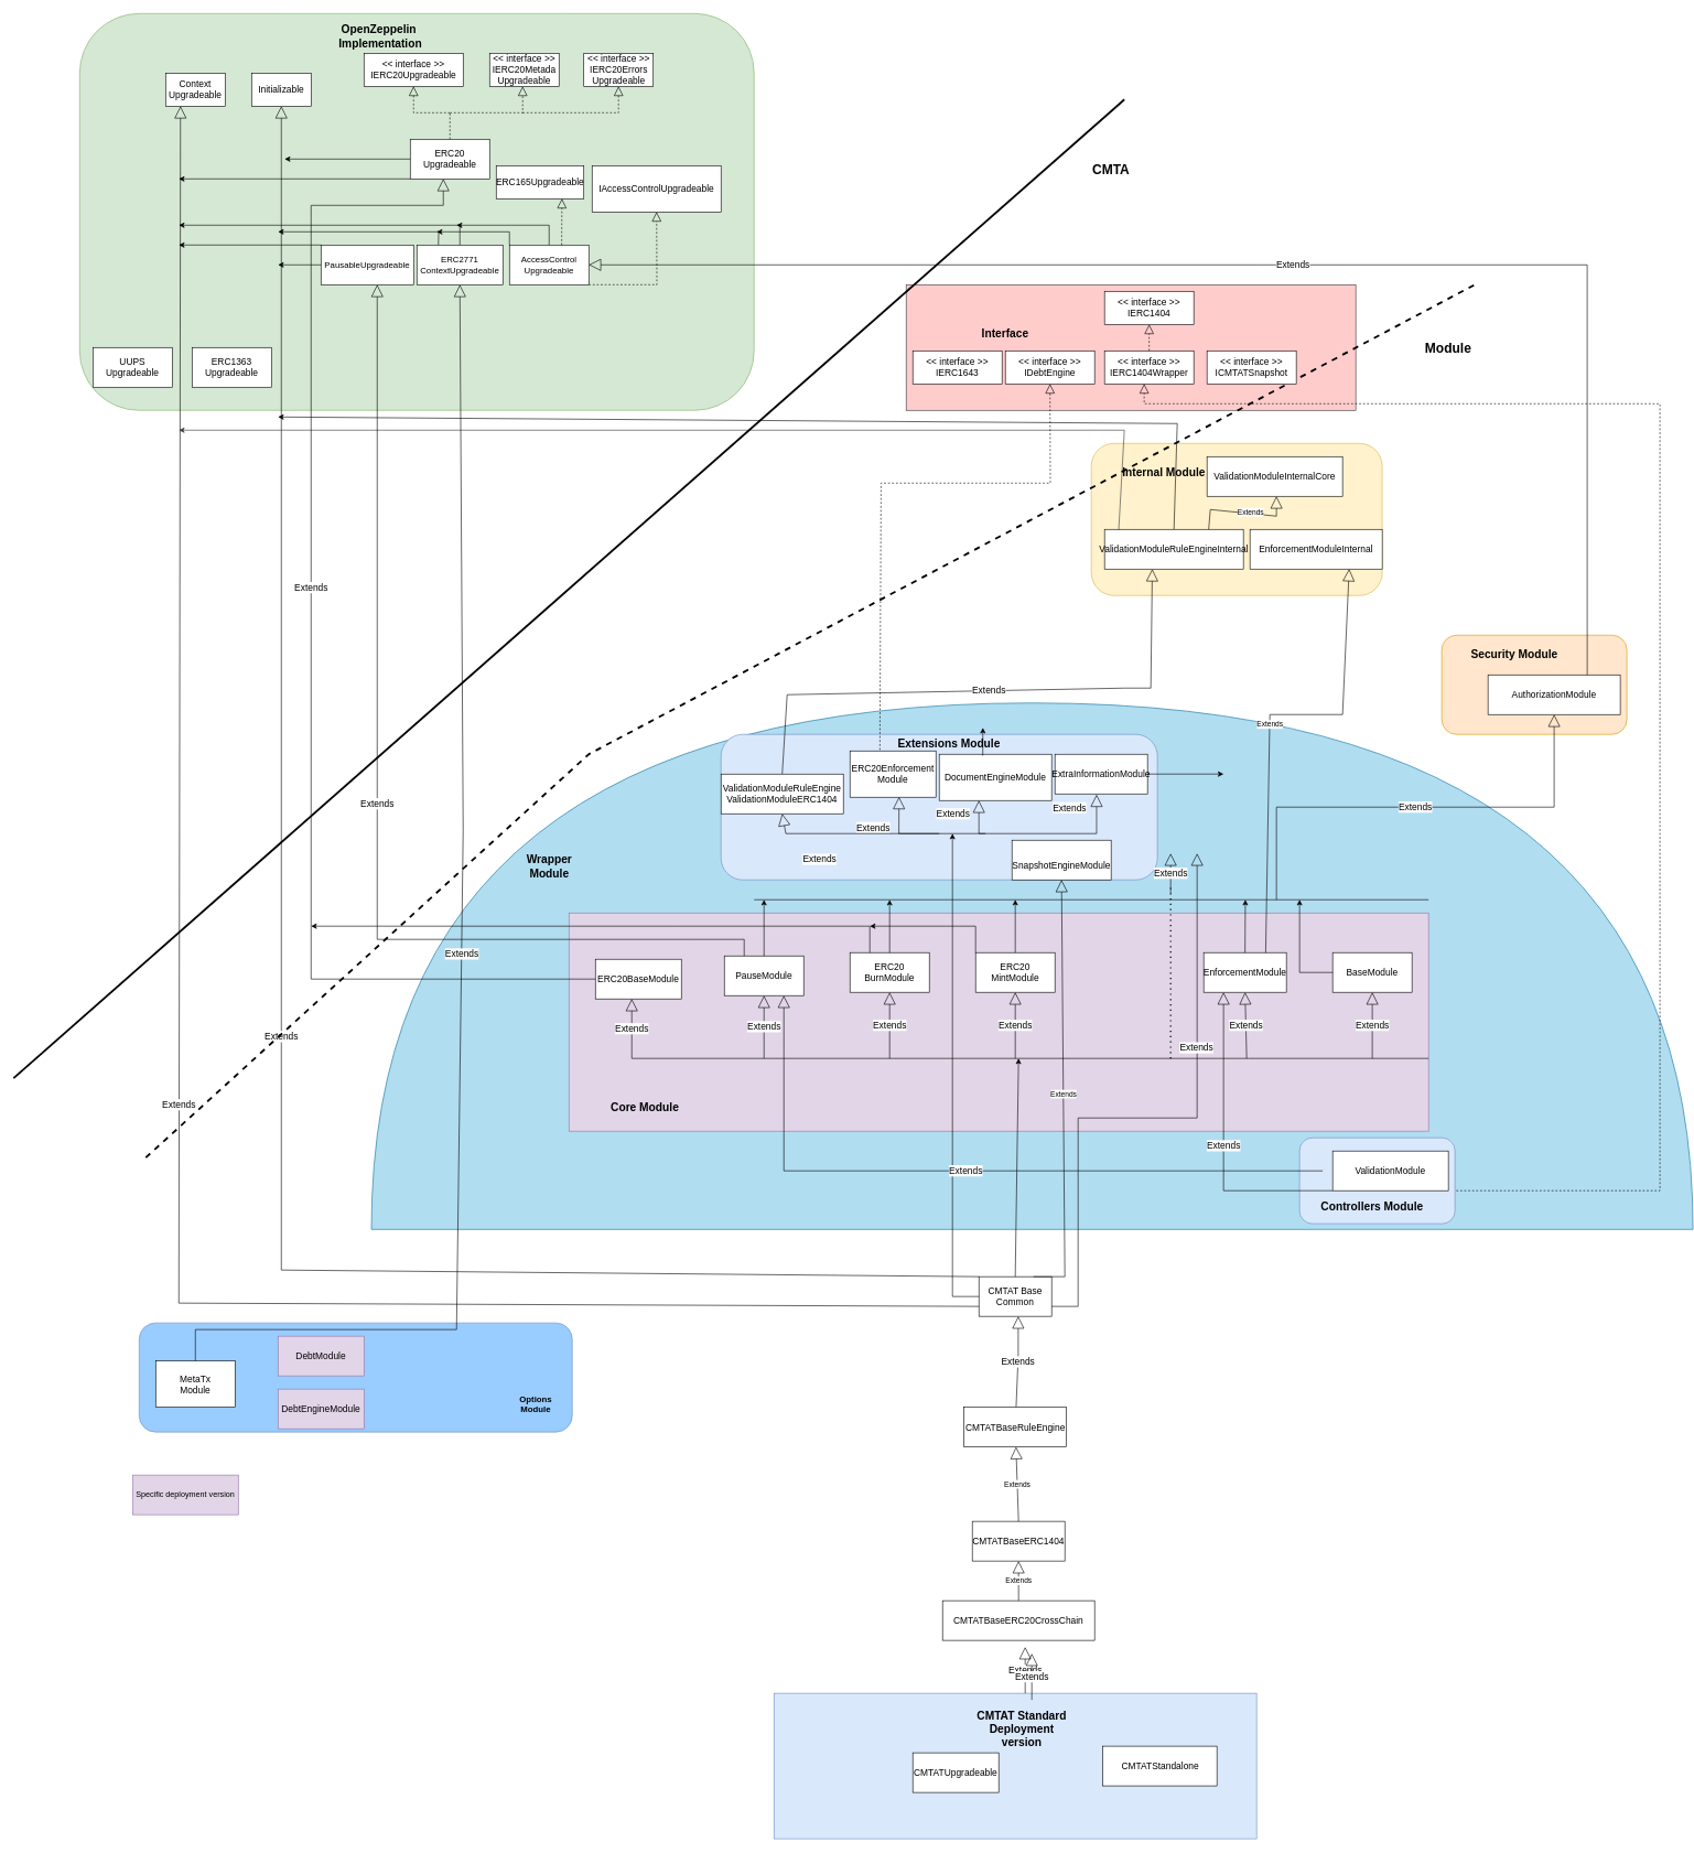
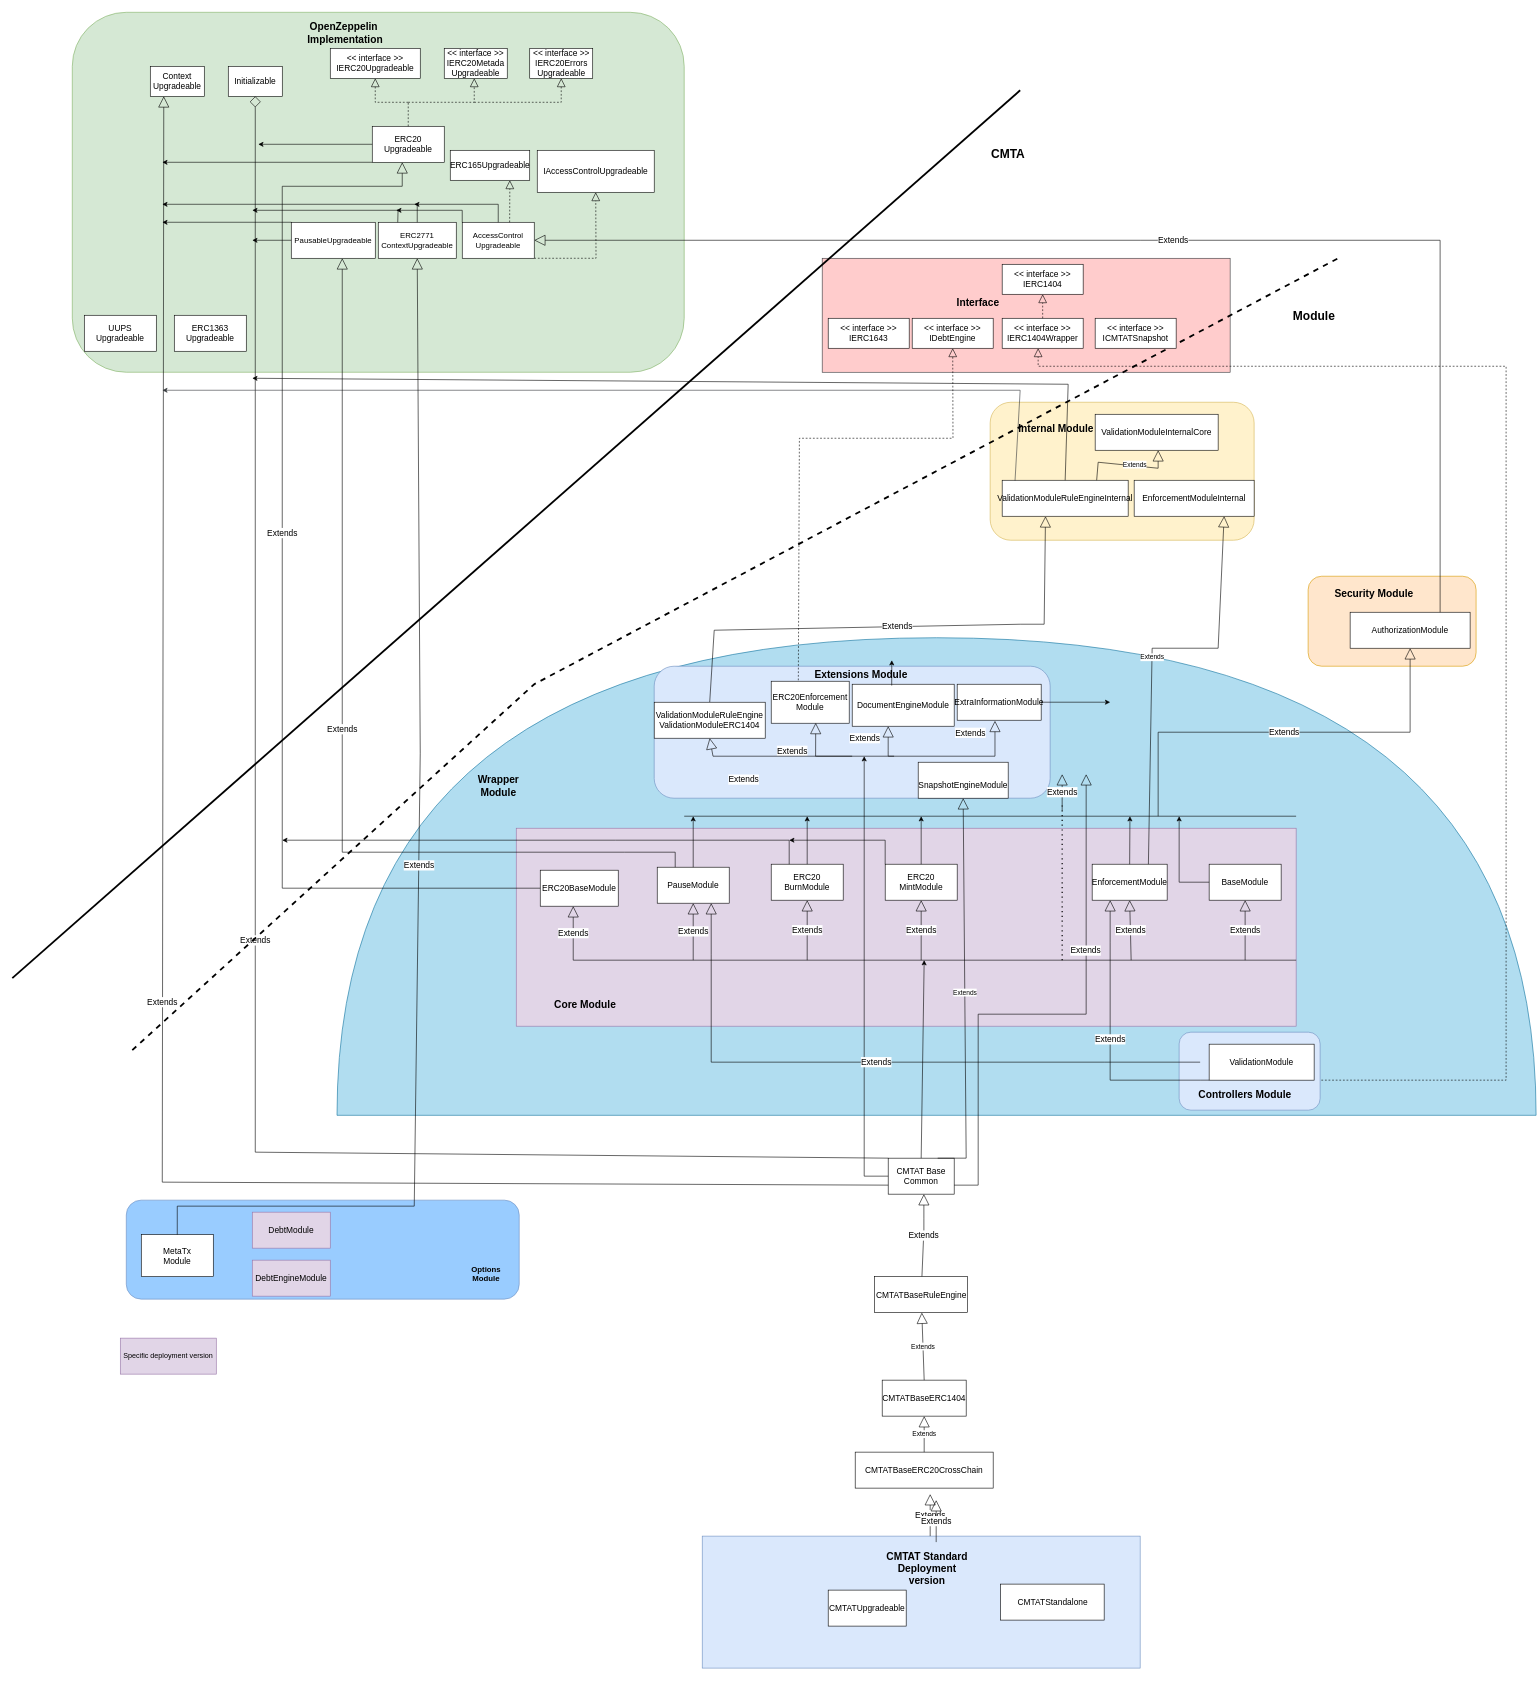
- <mxCell id="35" value="Extends" style="endArrow=block;endSize=16;endFill=0;html=1;rounded=0;entryX=0.5;entryY=1;entryDx=0;entryDy=0;exitX=0;exitY=0;exitDx=0;exitDy=0;fontSize=14;" parent="1" source="26" target="32" edge="1"><mxGeometry width="160" relative="1" as="geometry"><mxPoint x="1390" y="1780" as="sourcePoint" /><mxPoint x="590" y="620" as="targetPoint" /><Array as="points"><mxPoint x="425" y="1920" /></Array></mxGeometry></mxCell>
+ <mxCell id="35" value="Extends" style="endArrow=diamond;endSize=16;endFill=0;html=1;rounded=0;entryX=0.5;entryY=1;entryDx=0;entryDy=0;exitX=0;exitY=0;exitDx=0;exitDy=0;fontSize=14;" parent="1" source="26" target="32" edge="1"><mxGeometry width="160" relative="1" as="geometry"><mxPoint x="1390" y="1780" as="sourcePoint" /><mxPoint x="590" y="620" as="targetPoint" /><Array as="points"><mxPoint x="425" y="1920" /></Array></mxGeometry></mxCell>
- <mxCell id="70" value="&lt;b style=&quot;font-size: 17px;&quot;&gt;Interface&lt;/b&gt;" style="text;html=1;strokeColor=none;fillColor=none;align=center;verticalAlign=middle;whiteSpace=wrap;rounded=0;fontSize=17;" parent="1" vertex="1"><mxGeometry x="1440" y="490" width="160" height="30" as="geometry" /></mxCell>
+ <mxCell id="70" value="&lt;b style=&quot;font-size: 17px;&quot;&gt;Interface&lt;/b&gt;" style="text;html=1;strokeColor=none;fillColor=none;align=center;verticalAlign=middle;whiteSpace=wrap;rounded=0;fontSize=17;" parent="1" vertex="1"><mxGeometry x="1550" y="490" width="160" height="30" as="geometry" /></mxCell>
